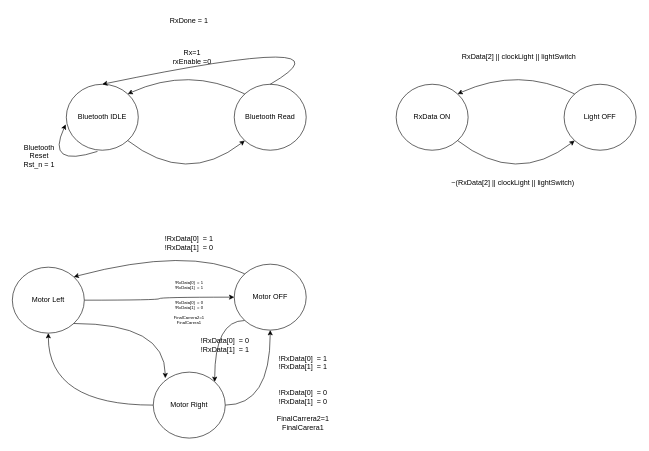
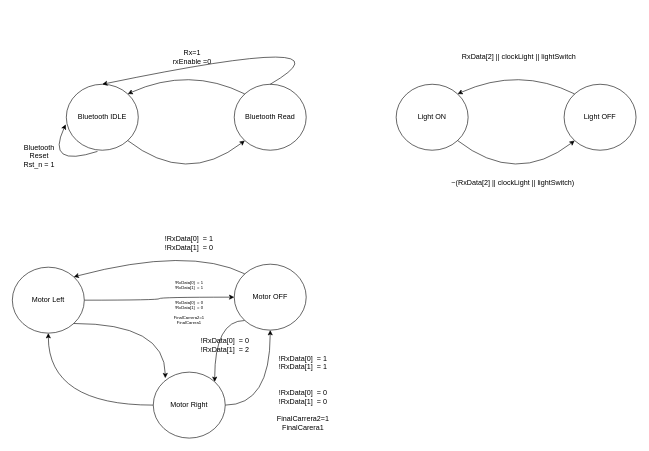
- <mxCell id="10" value="RxDone = 1" style="text;html=1;align=center;verticalAlign=middle;whiteSpace=wrap;rounded=0;" parent="1" vertex="1"><mxGeometry x="265" y="20" width="100" height="30" as="geometry" /></mxCell>
- <mxCell id="11" value="RxData ON" style="ellipse;whiteSpace=wrap;html=1;" parent="1" vertex="1"><mxGeometry x="660" y="140" width="120" height="110" as="geometry" /></mxCell>
+ <mxCell id="11" value="Light ON" style="ellipse;whiteSpace=wrap;html=1;" parent="1" vertex="1"><mxGeometry x="660" y="140" width="120" height="110" as="geometry" /></mxCell>
- <mxCell id="27" value="!RxData[0]&amp;nbsp; = 0&lt;div&gt;!RxData[1]&amp;nbsp; = 1&lt;br&gt;&lt;/div&gt;" style="text;html=1;align=center;verticalAlign=middle;whiteSpace=wrap;rounded=0;" parent="1" vertex="1"><mxGeometry x="325" y="560" width="100" height="30" as="geometry" /></mxCell>
+ <mxCell id="27" value="!RxData[0]&amp;nbsp; = 0&lt;div&gt;!RxData[1]&amp;nbsp; = 2&lt;br&gt;&lt;/div&gt;" style="text;html=1;align=center;verticalAlign=middle;whiteSpace=wrap;rounded=0;" parent="1" vertex="1"><mxGeometry x="325" y="560" width="100" height="30" as="geometry" /></mxCell>
